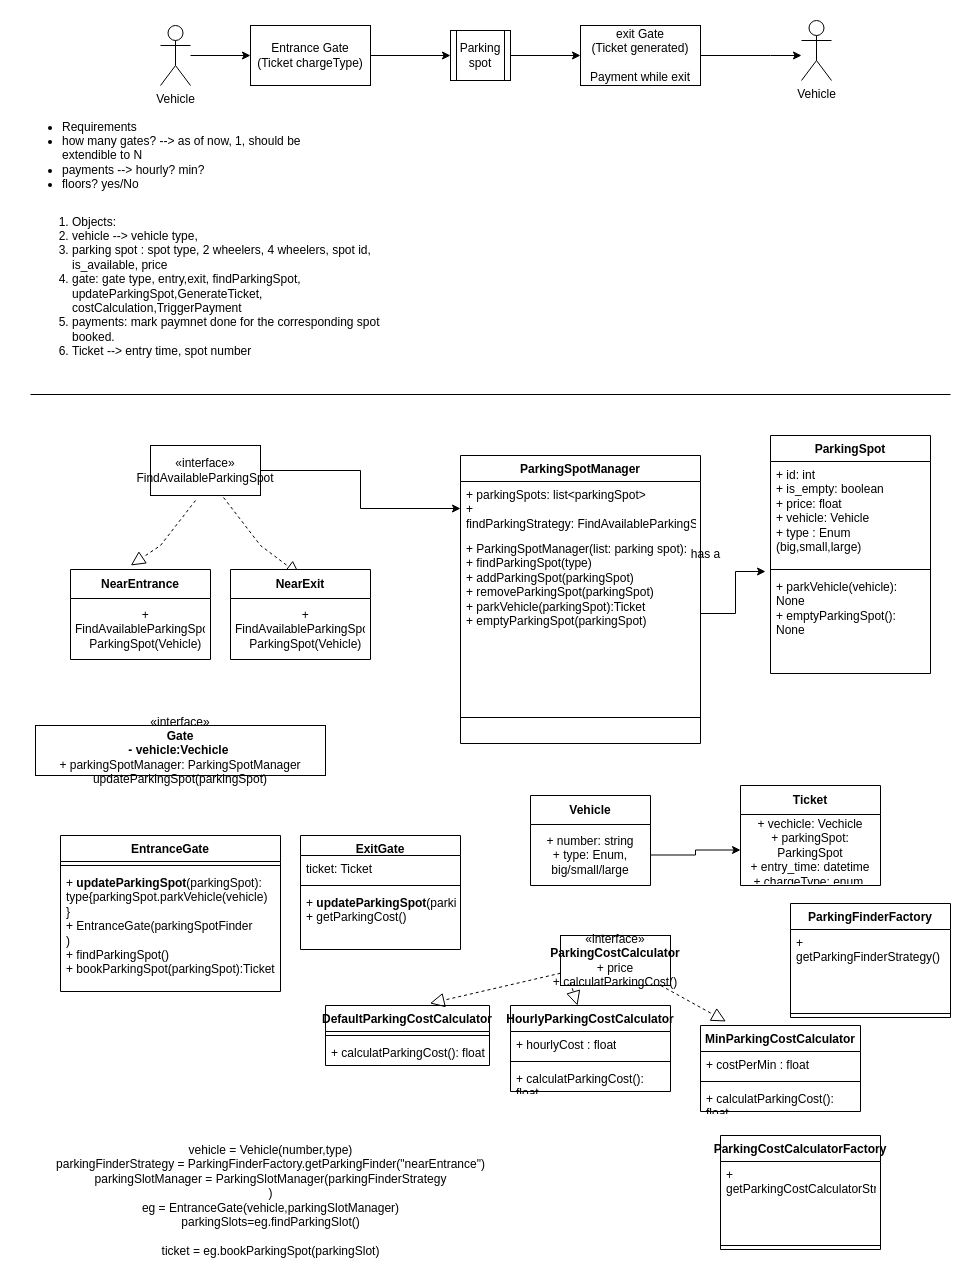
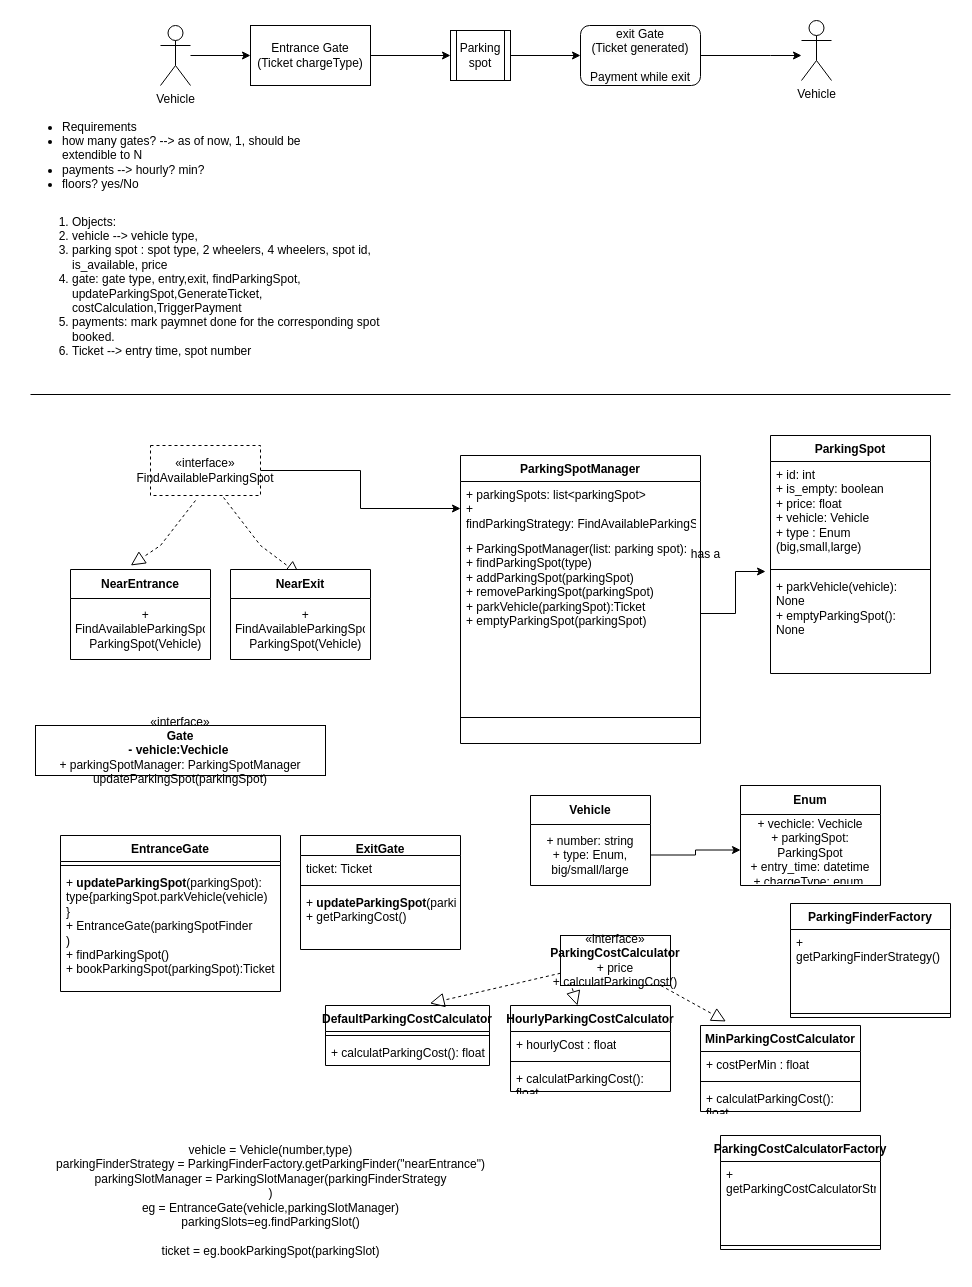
- <mxCell id="11" value="&lt;span style=&quot;border-color: var(--border-color); color: rgb(0, 0, 0); font-family: Helvetica; font-size: 12px; font-style: normal; font-variant-ligatures: normal; font-variant-caps: normal; font-weight: 400; letter-spacing: normal; orphans: 2; text-indent: 0px; text-transform: none; widows: 2; word-spacing: 0px; -webkit-text-stroke-width: 0px; text-decoration-thickness: initial; text-decoration-style: initial; text-decoration-color: initial; text-align: center; background-color: rgb(251, 251, 251); float: none; display: inline !important;&quot;&gt;exit Gate&lt;/span&gt;&lt;br style=&quot;border-color: var(--border-color); color: rgb(0, 0, 0); font-family: Helvetica; font-size: 12px; font-style: normal; font-variant-ligatures: normal; font-variant-caps: normal; font-weight: 400; letter-spacing: normal; orphans: 2; text-indent: 0px; text-transform: none; widows: 2; word-spacing: 0px; -webkit-text-stroke-width: 0px; text-decoration-thickness: initial; text-decoration-style: initial; text-decoration-color: initial; text-align: center; background-color: rgb(251, 251, 251);&quot;&gt;&lt;span style=&quot;border-color: var(--border-color); color: rgb(0, 0, 0); font-family: Helvetica; font-size: 12px; font-style: normal; font-variant-ligatures: normal; font-variant-caps: normal; font-weight: 400; letter-spacing: normal; orphans: 2; text-indent: 0px; text-transform: none; widows: 2; word-spacing: 0px; -webkit-text-stroke-width: 0px; text-decoration-thickness: initial; text-decoration-style: initial; text-decoration-color: initial; text-align: center; background-color: rgb(251, 251, 251); float: none; display: inline !important;&quot;&gt;(Ticket generated)&lt;/span&gt;&lt;br style=&quot;border-color: var(--border-color); color: rgb(0, 0, 0); font-family: Helvetica; font-size: 12px; font-style: normal; font-variant-ligatures: normal; font-variant-caps: normal; font-weight: 400; letter-spacing: normal; orphans: 2; text-indent: 0px; text-transform: none; widows: 2; word-spacing: 0px; -webkit-text-stroke-width: 0px; text-decoration-thickness: initial; text-decoration-style: initial; text-decoration-color: initial; text-align: center; background-color: rgb(251, 251, 251);&quot;&gt;&lt;br style=&quot;border-color: var(--border-color); color: rgb(0, 0, 0); font-family: Helvetica; font-size: 12px; font-style: normal; font-variant-ligatures: normal; font-variant-caps: normal; font-weight: 400; letter-spacing: normal; orphans: 2; text-indent: 0px; text-transform: none; widows: 2; word-spacing: 0px; -webkit-text-stroke-width: 0px; text-decoration-thickness: initial; text-decoration-style: initial; text-decoration-color: initial; text-align: center; background-color: rgb(251, 251, 251);&quot;&gt;&lt;span style=&quot;border-color: var(--border-color); color: rgb(0, 0, 0); font-family: Helvetica; font-size: 12px; font-style: normal; font-variant-ligatures: normal; font-variant-caps: normal; font-weight: 400; letter-spacing: normal; orphans: 2; text-indent: 0px; text-transform: none; widows: 2; word-spacing: 0px; -webkit-text-stroke-width: 0px; text-decoration-thickness: initial; text-decoration-style: initial; text-decoration-color: initial; text-align: center; background-color: rgb(251, 251, 251); float: none; display: inline !important;&quot;&gt;Payment while exit&lt;/span&gt;" style="rounded=0;whiteSpace=wrap;html=1;" vertex="1" parent="1"><mxGeometry x="580" y="25" width="120" height="60" as="geometry" /></mxCell>
+ <mxCell id="11" value="&lt;span style=&quot;border-color: var(--border-color); color: rgb(0, 0, 0); font-family: Helvetica; font-size: 12px; font-style: normal; font-variant-ligatures: normal; font-variant-caps: normal; font-weight: 400; letter-spacing: normal; orphans: 2; text-indent: 0px; text-transform: none; widows: 2; word-spacing: 0px; -webkit-text-stroke-width: 0px; text-decoration-thickness: initial; text-decoration-style: initial; text-decoration-color: initial; text-align: center; background-color: rgb(251, 251, 251); float: none; display: inline !important;&quot;&gt;exit Gate&lt;/span&gt;&lt;br style=&quot;border-color: var(--border-color); color: rgb(0, 0, 0); font-family: Helvetica; font-size: 12px; font-style: normal; font-variant-ligatures: normal; font-variant-caps: normal; font-weight: 400; letter-spacing: normal; orphans: 2; text-indent: 0px; text-transform: none; widows: 2; word-spacing: 0px; -webkit-text-stroke-width: 0px; text-decoration-thickness: initial; text-decoration-style: initial; text-decoration-color: initial; text-align: center; background-color: rgb(251, 251, 251);&quot;&gt;&lt;span style=&quot;border-color: var(--border-color); color: rgb(0, 0, 0); font-family: Helvetica; font-size: 12px; font-style: normal; font-variant-ligatures: normal; font-variant-caps: normal; font-weight: 400; letter-spacing: normal; orphans: 2; text-indent: 0px; text-transform: none; widows: 2; word-spacing: 0px; -webkit-text-stroke-width: 0px; text-decoration-thickness: initial; text-decoration-style: initial; text-decoration-color: initial; text-align: center; background-color: rgb(251, 251, 251); float: none; display: inline !important;&quot;&gt;(Ticket generated)&lt;/span&gt;&lt;br style=&quot;border-color: var(--border-color); color: rgb(0, 0, 0); font-family: Helvetica; font-size: 12px; font-style: normal; font-variant-ligatures: normal; font-variant-caps: normal; font-weight: 400; letter-spacing: normal; orphans: 2; text-indent: 0px; text-transform: none; widows: 2; word-spacing: 0px; -webkit-text-stroke-width: 0px; text-decoration-thickness: initial; text-decoration-style: initial; text-decoration-color: initial; text-align: center; background-color: rgb(251, 251, 251);&quot;&gt;&lt;br style=&quot;border-color: var(--border-color); color: rgb(0, 0, 0); font-family: Helvetica; font-size: 12px; font-style: normal; font-variant-ligatures: normal; font-variant-caps: normal; font-weight: 400; letter-spacing: normal; orphans: 2; text-indent: 0px; text-transform: none; widows: 2; word-spacing: 0px; -webkit-text-stroke-width: 0px; text-decoration-thickness: initial; text-decoration-style: initial; text-decoration-color: initial; text-align: center; background-color: rgb(251, 251, 251);&quot;&gt;&lt;span style=&quot;border-color: var(--border-color); color: rgb(0, 0, 0); font-family: Helvetica; font-size: 12px; font-style: normal; font-variant-ligatures: normal; font-variant-caps: normal; font-weight: 400; letter-spacing: normal; orphans: 2; text-indent: 0px; text-transform: none; widows: 2; word-spacing: 0px; -webkit-text-stroke-width: 0px; text-decoration-thickness: initial; text-decoration-style: initial; text-decoration-color: initial; text-align: center; background-color: rgb(251, 251, 251); float: none; display: inline !important;&quot;&gt;Payment while exit&lt;/span&gt;" style="whiteSpace=wrap;html=1;rounded=1;" vertex="1" parent="1"><mxGeometry x="580" y="25" width="120" height="60" as="geometry" /></mxCell>
- <mxCell id="26" value="«interface»&lt;br&gt;FindAvailableParkingSpot&lt;br&gt;" style="html=1;whiteSpace=wrap;" vertex="1" parent="1"><mxGeometry x="150" y="445" width="110" height="50" as="geometry" /></mxCell>
+ <mxCell id="26" value="«interface»&lt;br&gt;FindAvailableParkingSpot&lt;br&gt;" style="html=1;whiteSpace=wrap;dashed=1;" vertex="1" parent="1"><mxGeometry x="150" y="445" width="110" height="50" as="geometry" /></mxCell>
- <mxCell id="35" value="Ticket" style="swimlane;fontStyle=1;align=center;verticalAlign=middle;childLayout=stackLayout;horizontal=1;startSize=29;horizontalStack=0;resizeParent=1;resizeParentMax=0;resizeLast=0;collapsible=0;marginBottom=0;html=1;whiteSpace=wrap;" vertex="1" parent="1"><mxGeometry x="740" y="785" width="140" height="100" as="geometry" /></mxCell>
+ <mxCell id="35" value="Enum" style="swimlane;fontStyle=1;align=center;verticalAlign=middle;childLayout=stackLayout;horizontal=1;startSize=29;horizontalStack=0;resizeParent=1;resizeParentMax=0;resizeLast=0;collapsible=0;marginBottom=0;html=1;whiteSpace=wrap;" vertex="1" parent="1"><mxGeometry x="740" y="785" width="140" height="100" as="geometry" /></mxCell>
